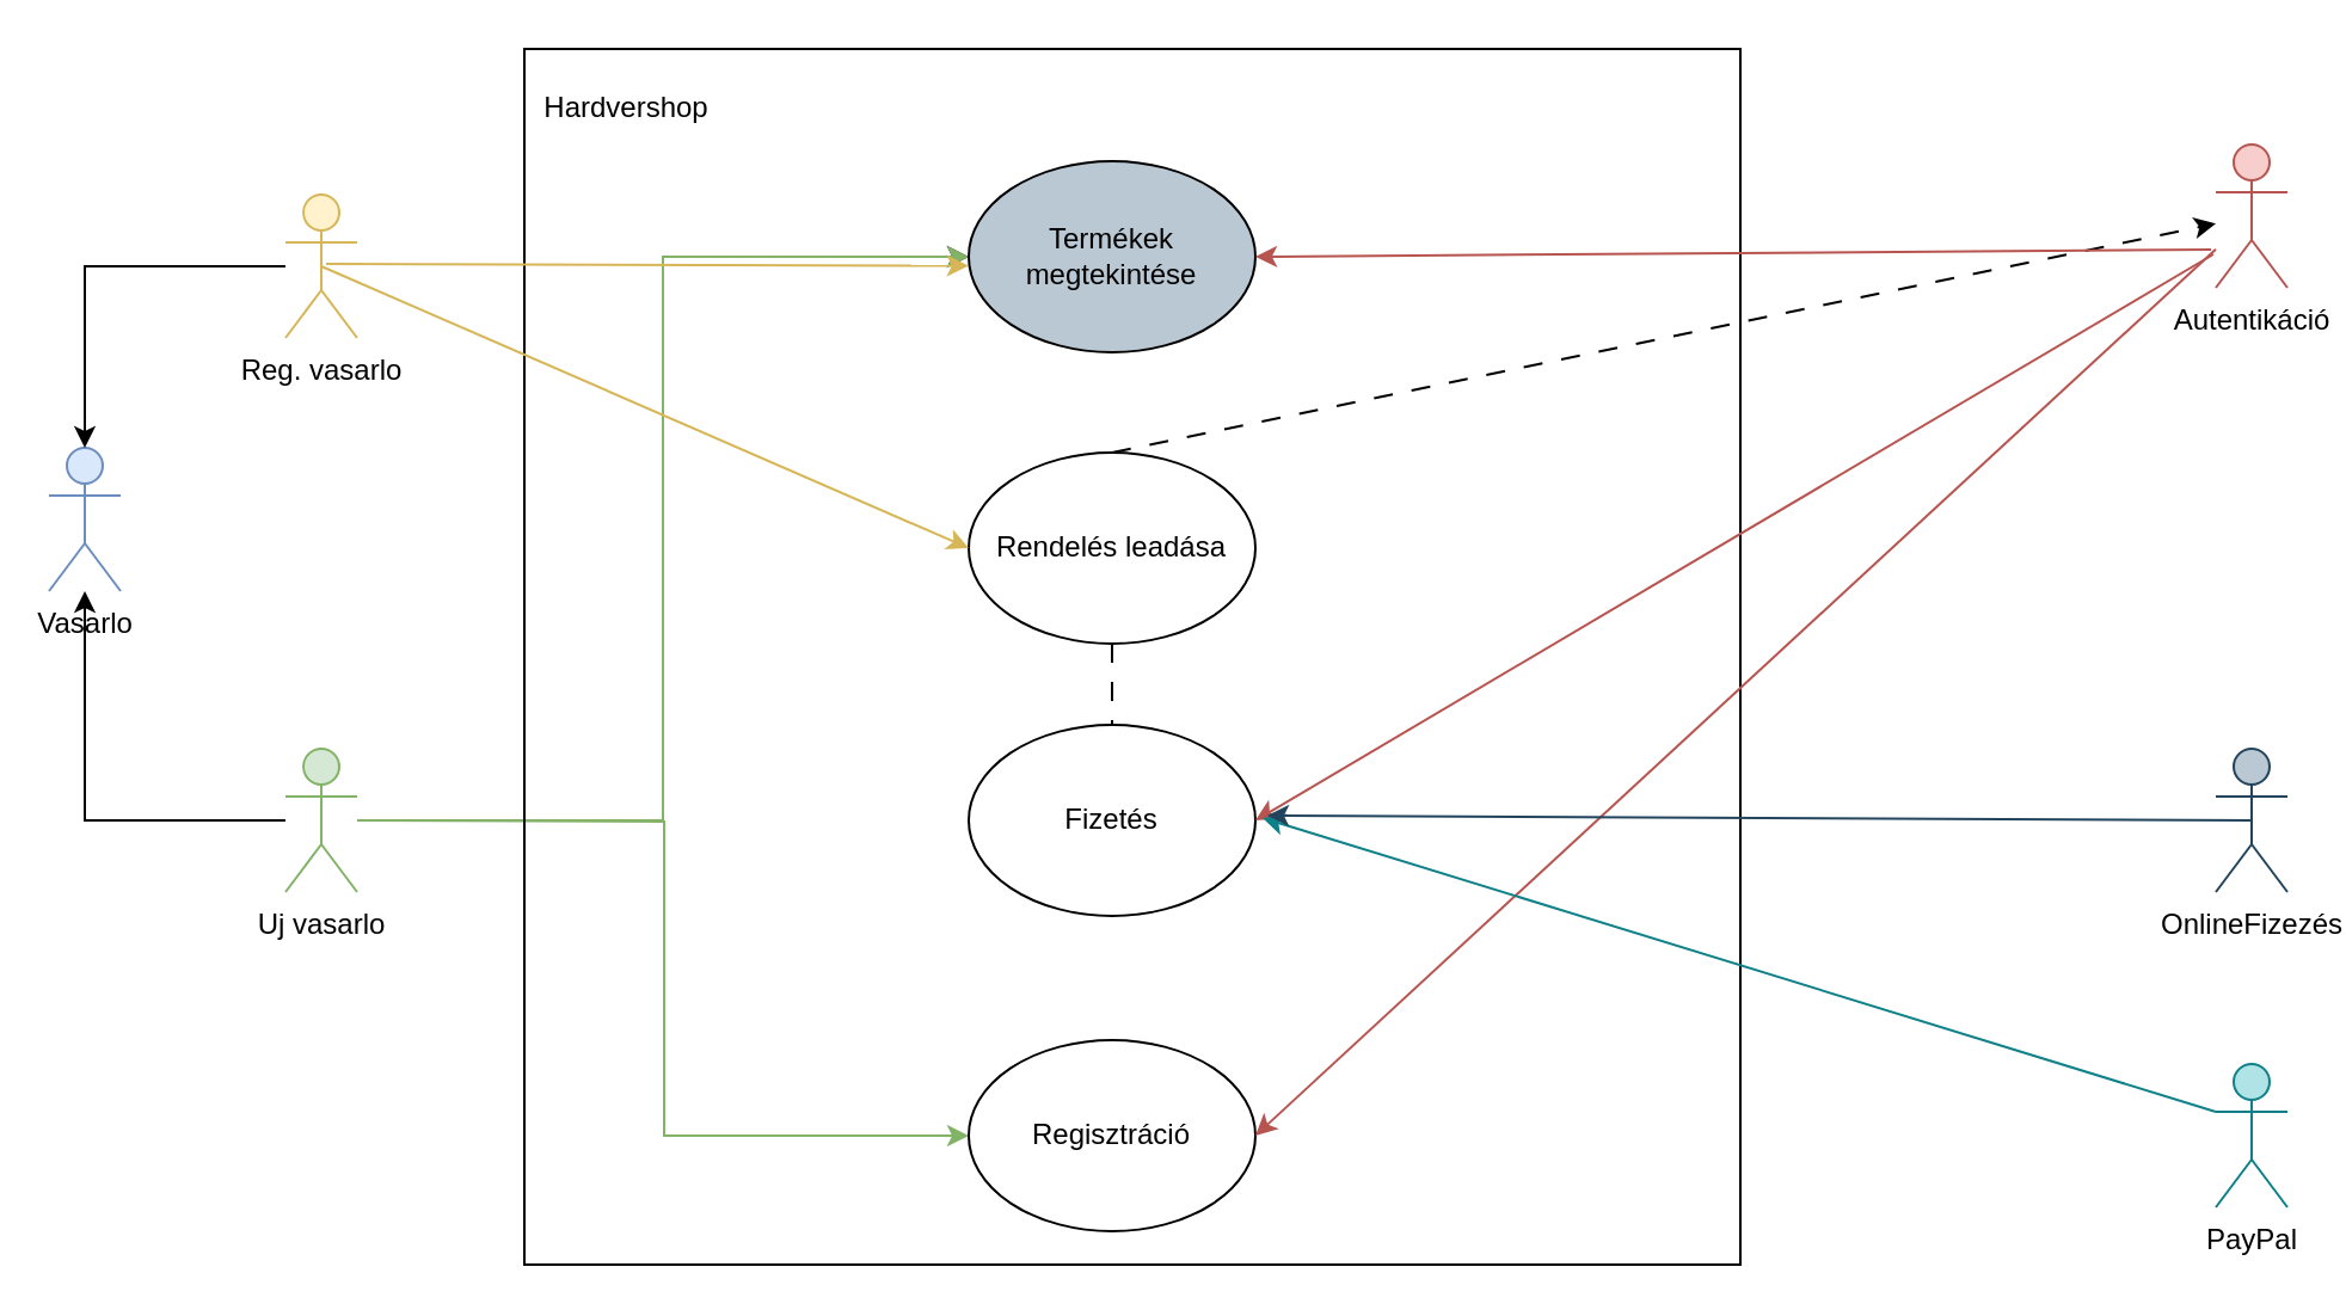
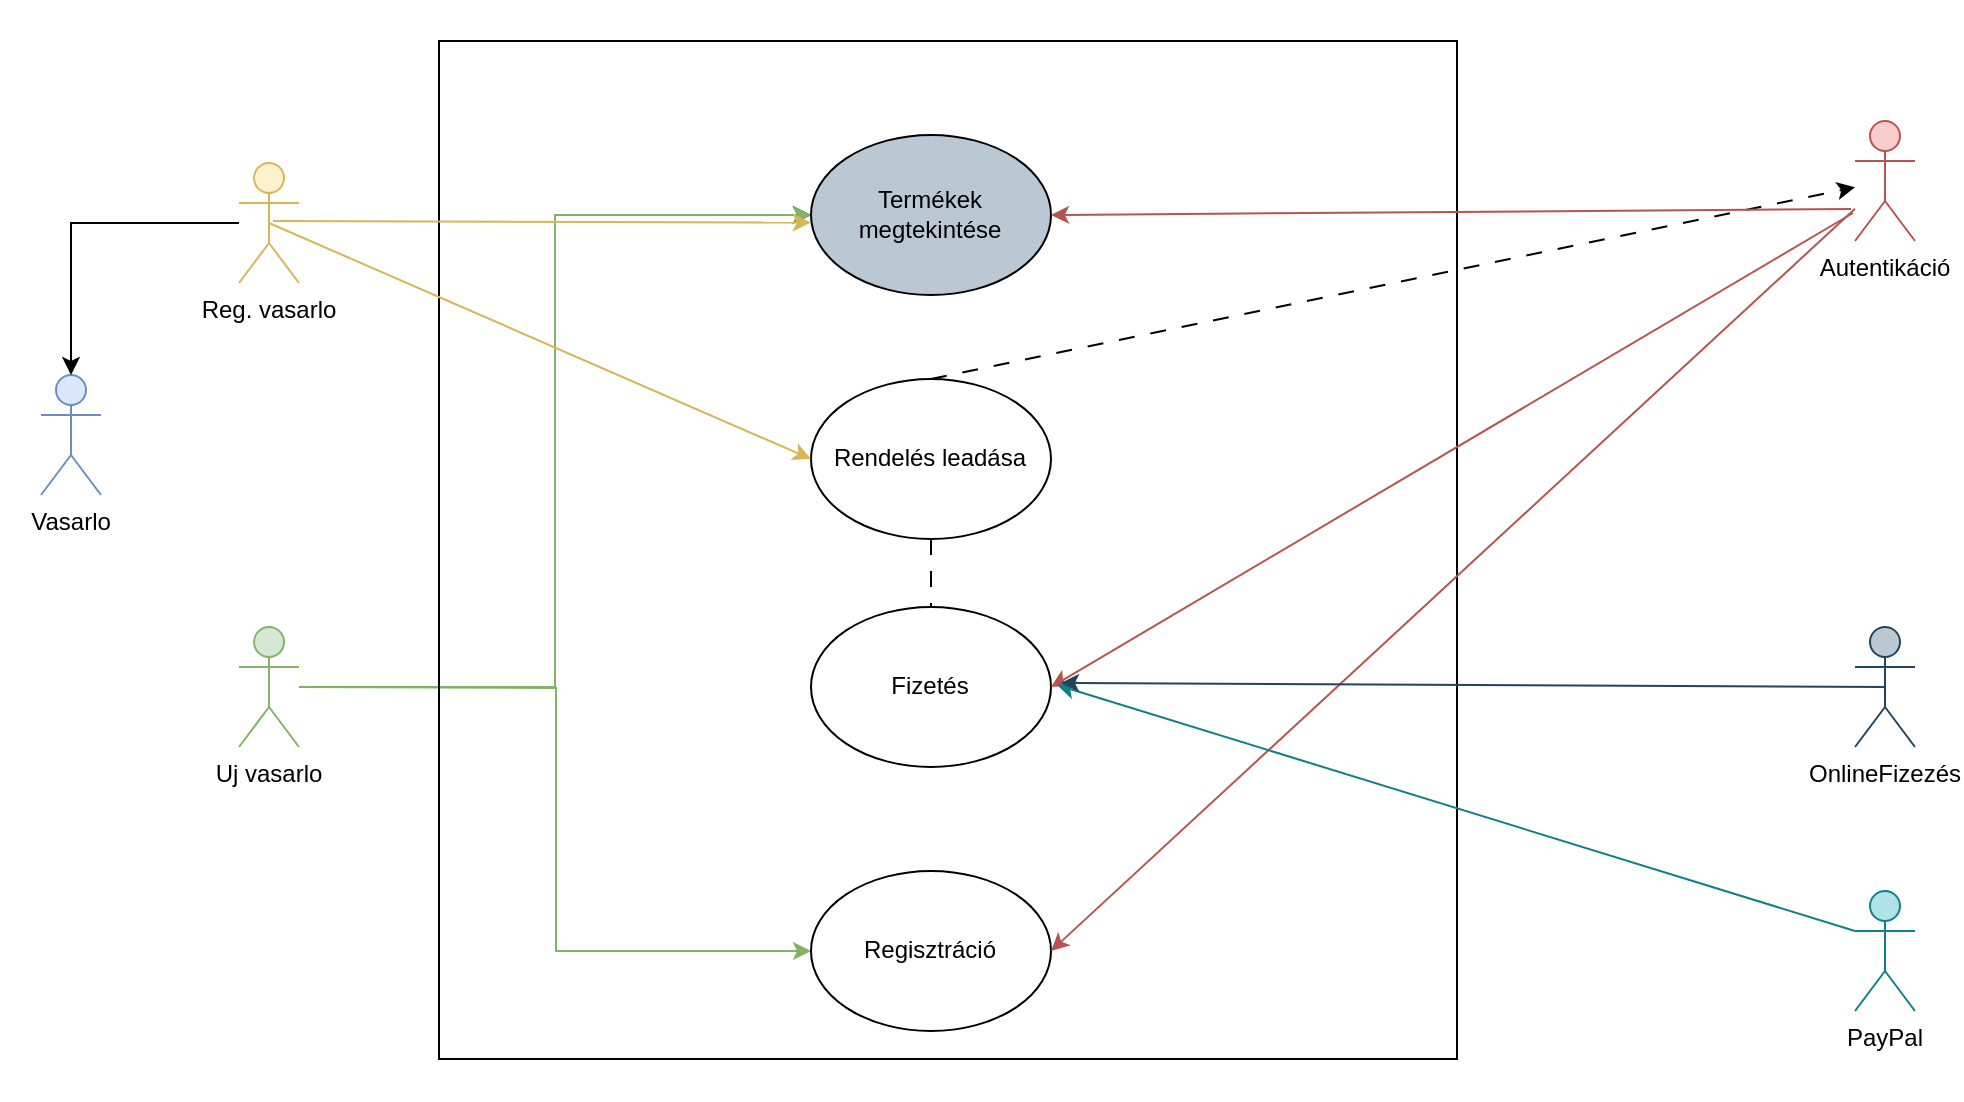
- <mxCell id="10" value="Hardvershop" style="text;html=1;align=center;verticalAlign=middle;whiteSpace=wrap;rounded=0;" vertex="1" parent="1"><mxGeometry x="232" y="30" width="60" height="30" as="geometry" /></mxCell>
- <mxCell id="4" style="edgeStyle=orthogonalEdgeStyle;rounded=0;orthogonalLoop=1;jettySize=auto;html=1;" edge="1" parent="1" source="8" target="3"><mxGeometry relative="1" as="geometry" /></mxCell>
